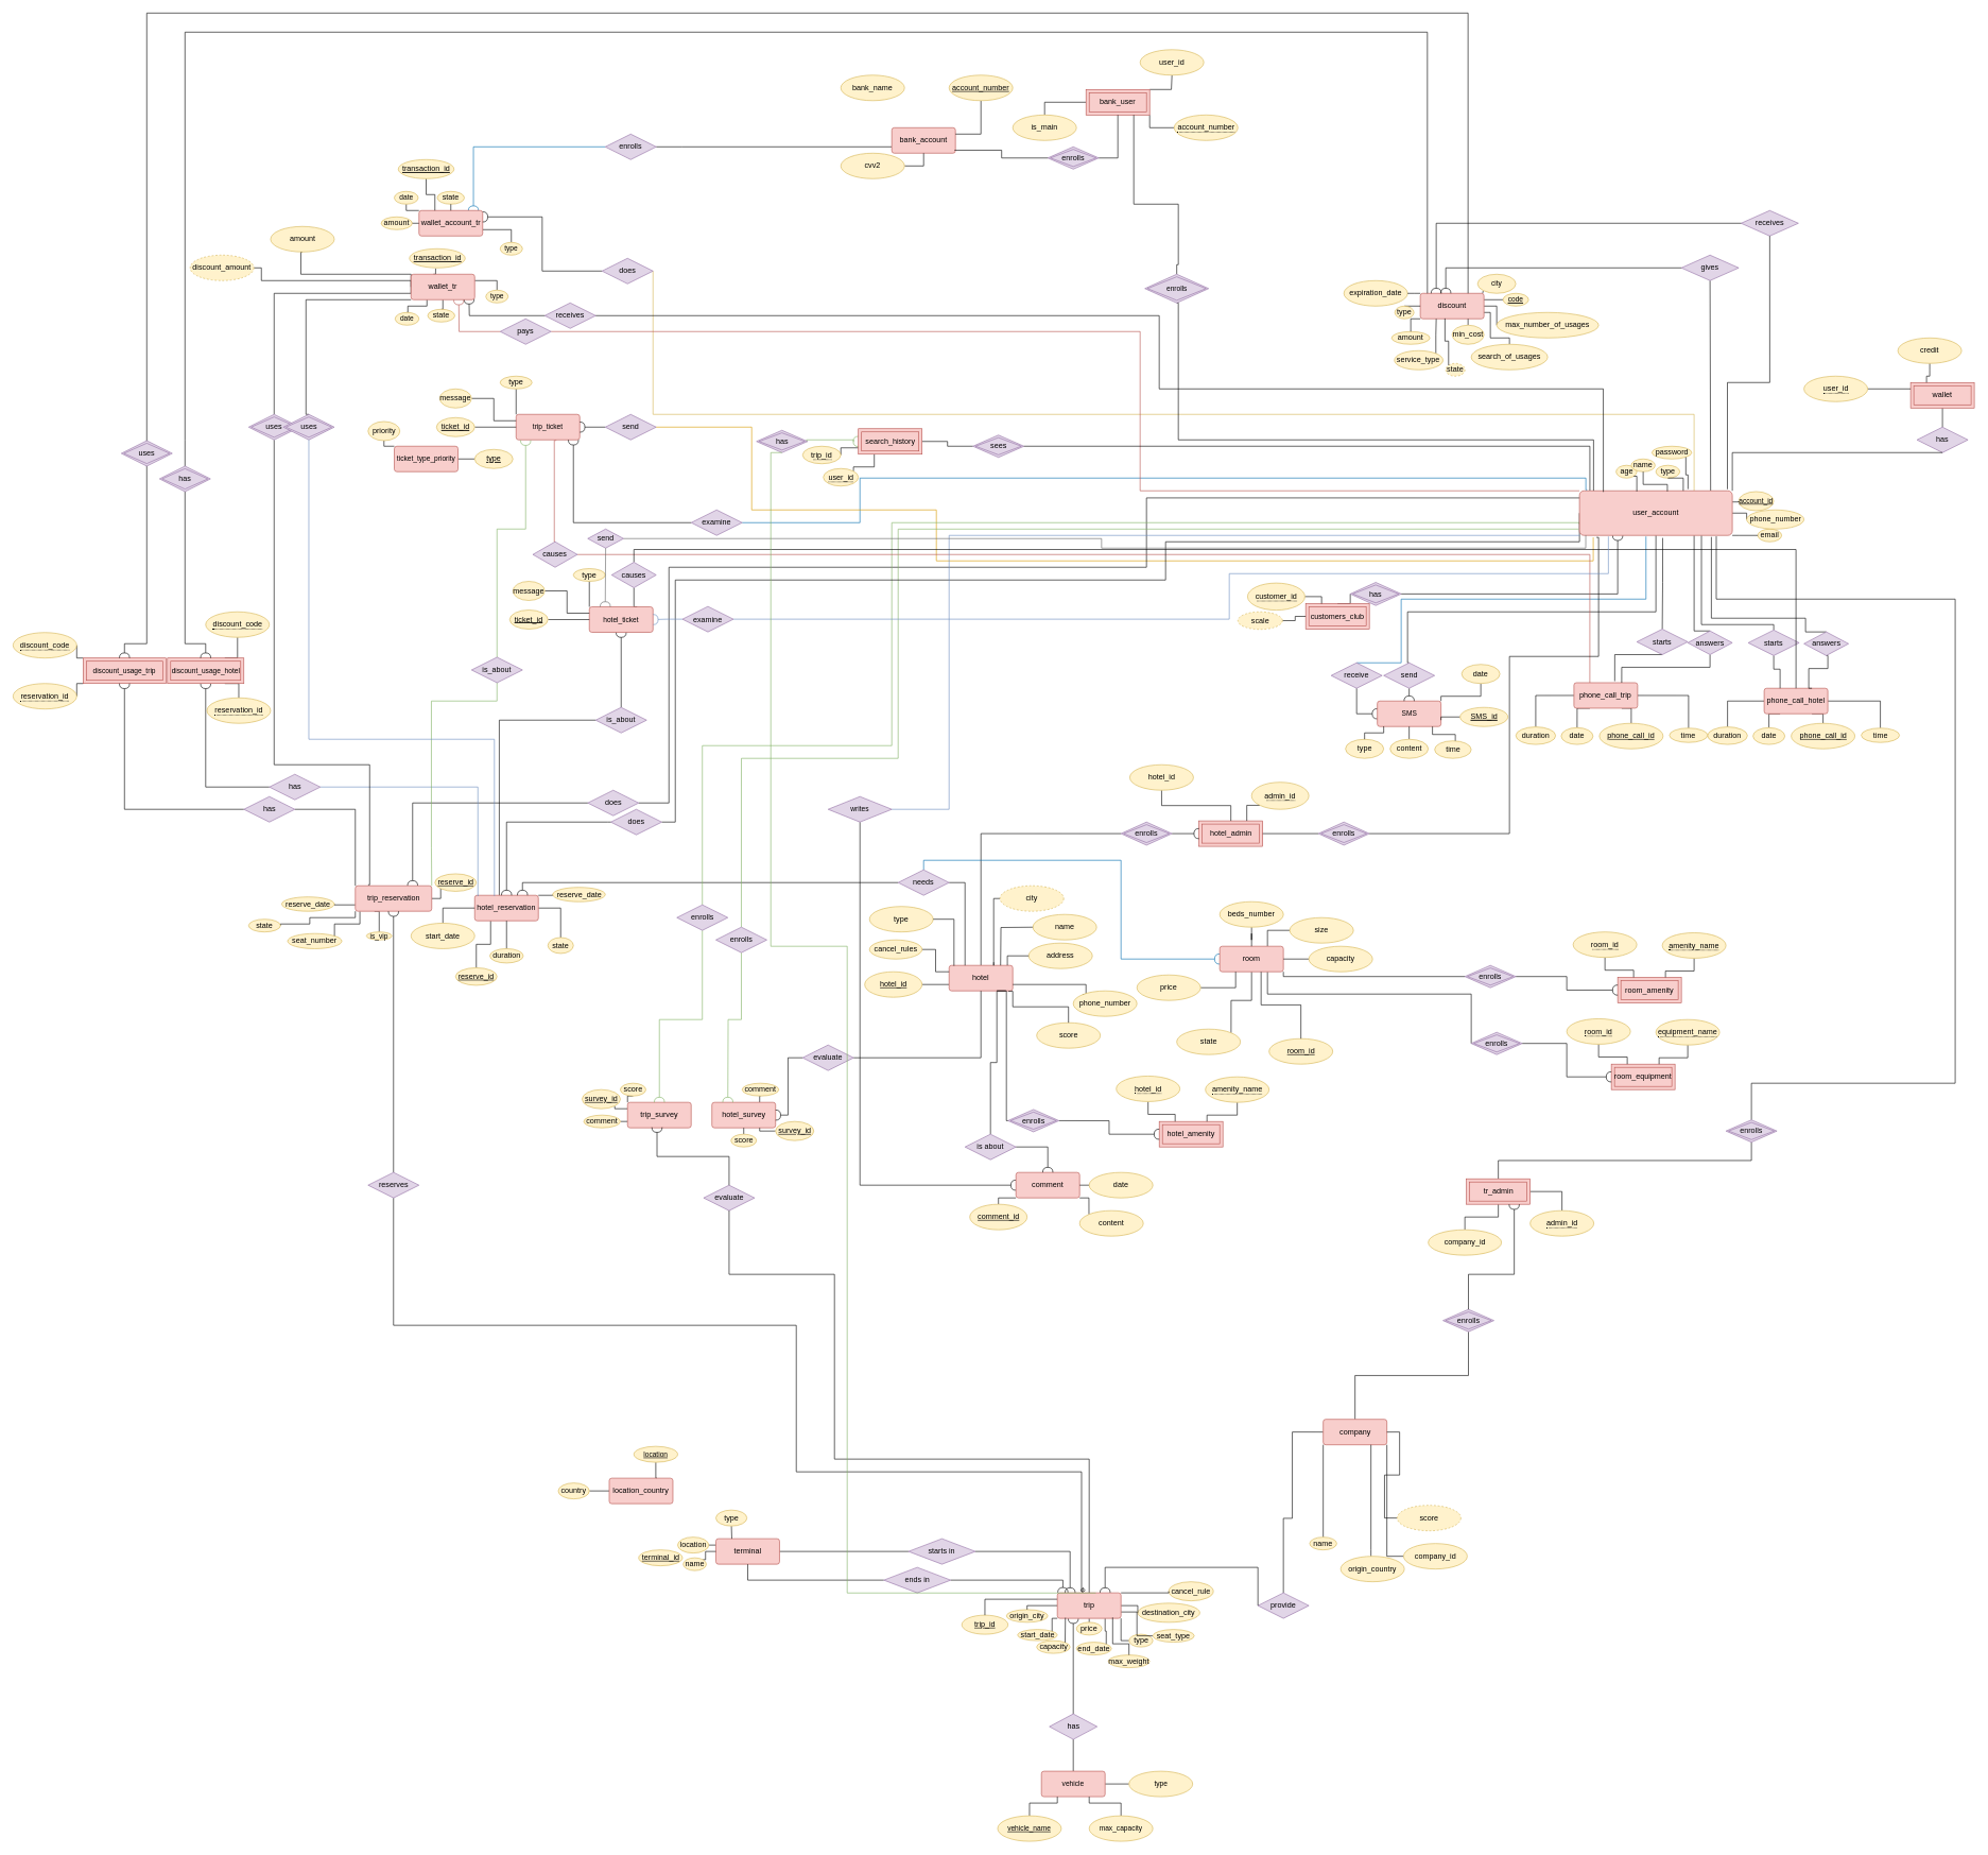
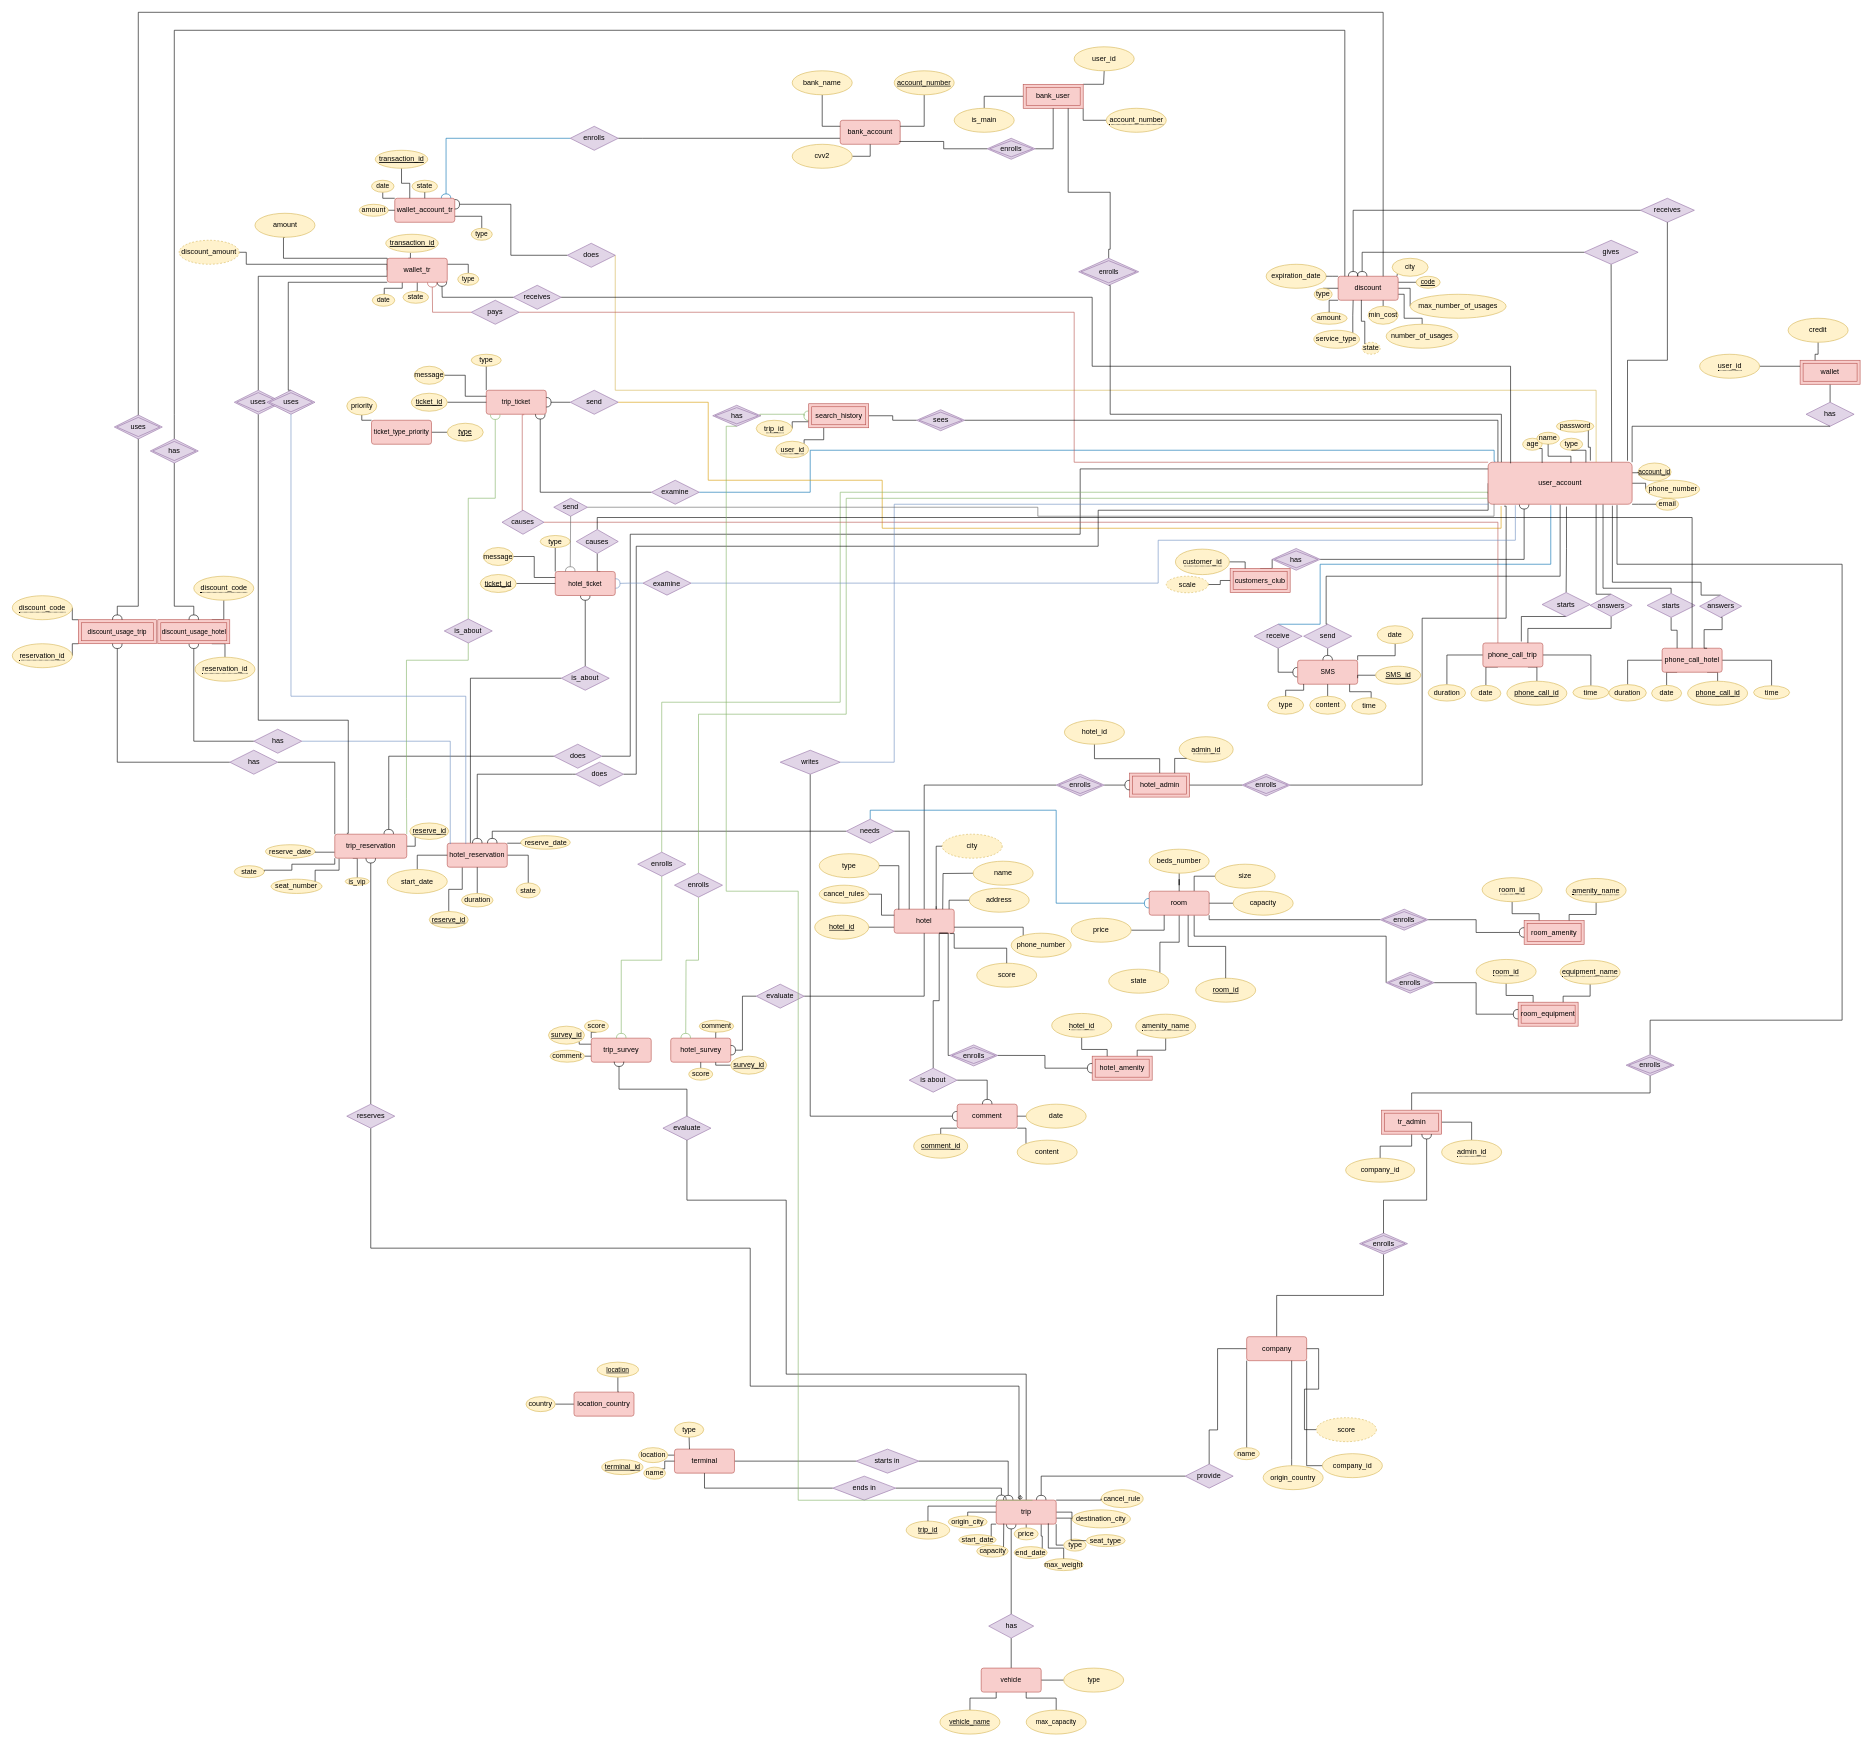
+ <mxCell id="48" style="edgeStyle=orthogonalEdgeStyle;rounded=0;orthogonalLoop=1;jettySize=auto;html=1;exitX=0.5;exitY=1;exitDx=0;exitDy=0;entryX=0;entryY=0.25;entryDx=0;entryDy=0;endArrow=none;endFill=0;" parent="1" source="49" target="47" edge="1"><mxGeometry relative="1" as="geometry" /></mxCell>
- <mxCell id="214" value="search_of_usages" style="ellipse;whiteSpace=wrap;html=1;align=center;fillColor=#fff2cc;strokeColor=#d6b656;" parent="1" vertex="1"><mxGeometry x="2310" y="540" width="120" height="40" as="geometry" /></mxCell>
+ <mxCell id="214" value="number_of_usages" style="ellipse;whiteSpace=wrap;html=1;align=center;fillColor=#fff2cc;strokeColor=#d6b656;" parent="1" vertex="1"><mxGeometry x="2310" y="540" width="120" height="40" as="geometry" /></mxCell>
- <mxCell id="201" value="provide" style="shape=rhombus;perimeter=rhombusPerimeter;whiteSpace=wrap;html=1;align=center;fillColor=#e1d5e7;strokeColor=#9673a6;" parent="1" vertex="1"><mxGeometry x="1975" y="2500" width="80" height="40" as="geometry" /></mxCell>
+ <mxCell id="201" value="provide" style="shape=rhombus;perimeter=rhombusPerimeter;whiteSpace=wrap;html=1;align=center;fillColor=#e1d5e7;strokeColor=#9673a6;" parent="1" vertex="1"><mxGeometry x="1975" y="2440" width="80" height="40" as="geometry" /></mxCell>
